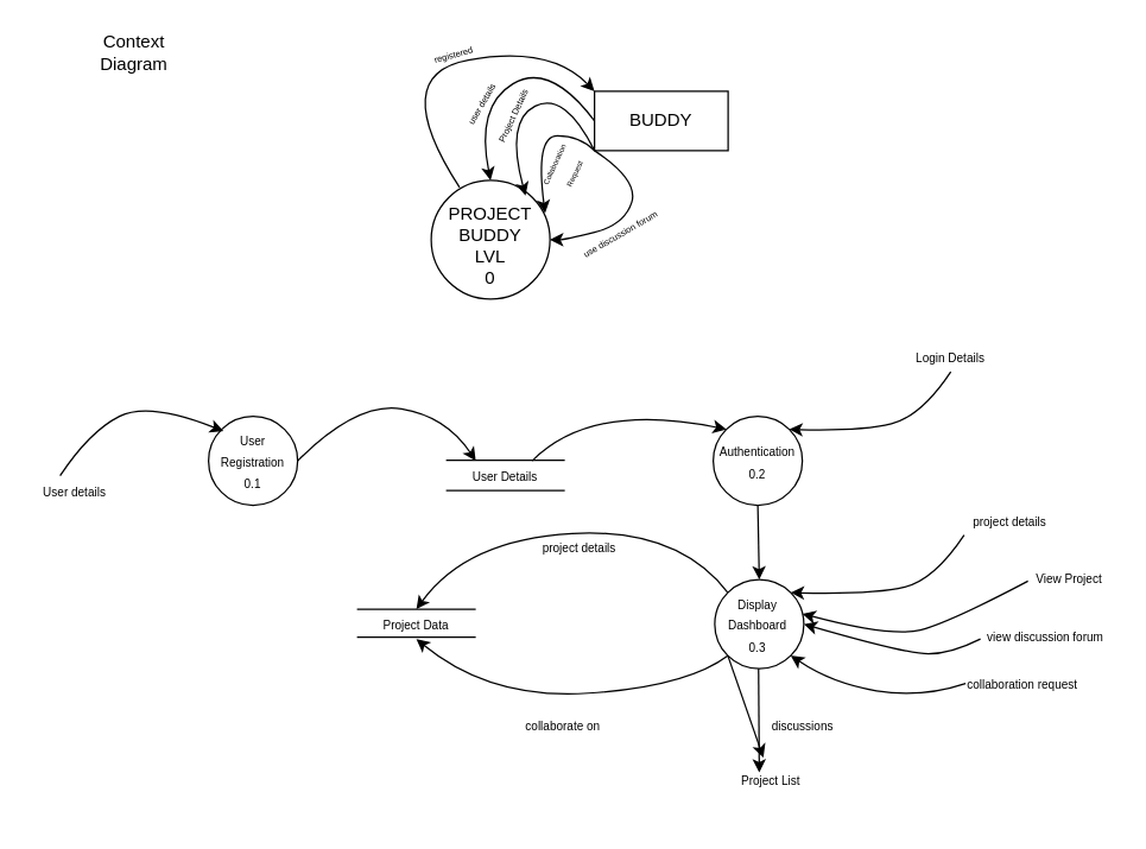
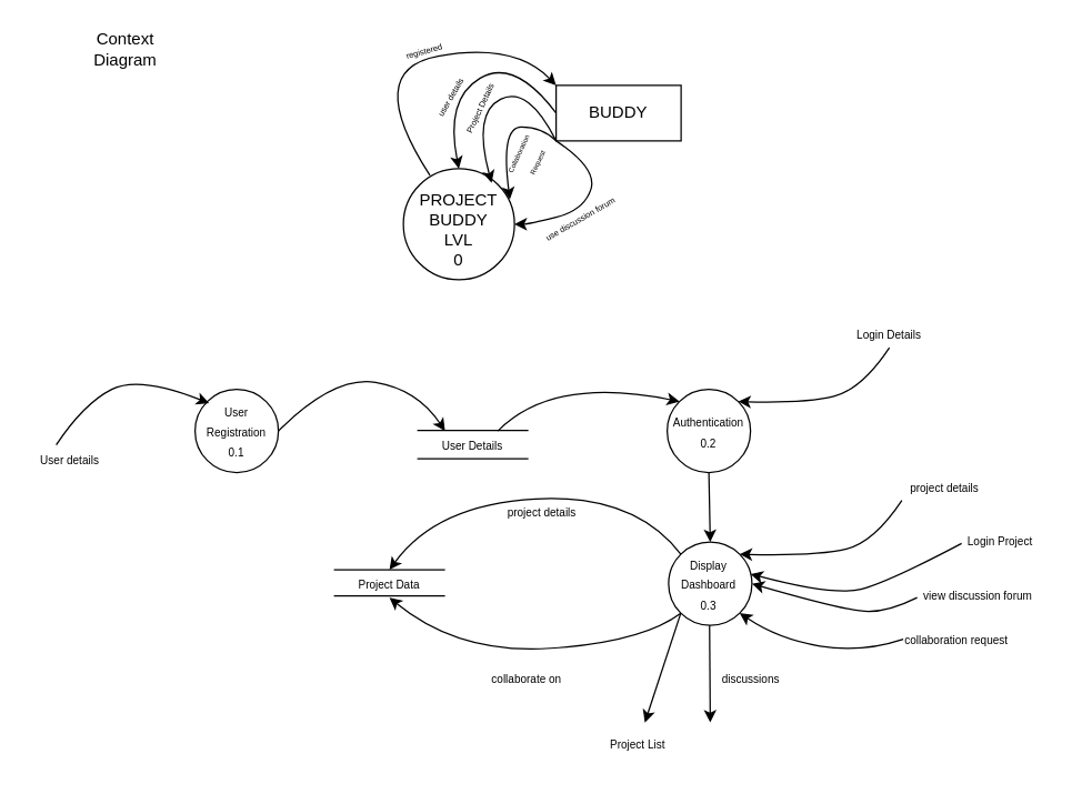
- <mxCell id="47" value="&lt;font style=&quot;font-size: 8px;&quot;&gt;View Project&lt;/font&gt;" style="text;html=1;strokeColor=none;fillColor=none;align=center;verticalAlign=middle;whiteSpace=wrap;rounded=0;" vertex="1" parent="1"><mxGeometry x="690" y="374" width="60" height="30" as="geometry" /></mxCell>
+ <mxCell id="47" value="&lt;font style=&quot;font-size: 8px;&quot;&gt;Login Project&lt;/font&gt;" style="text;html=1;strokeColor=none;fillColor=none;align=center;verticalAlign=middle;whiteSpace=wrap;rounded=0;" vertex="1" parent="1"><mxGeometry x="690" y="374" width="60" height="30" as="geometry" /></mxCell>
- <mxCell id="49" value="&lt;font style=&quot;font-size: 8px;&quot;&gt;Project List&lt;/font&gt;" style="text;html=1;strokeColor=none;fillColor=none;align=center;verticalAlign=middle;whiteSpace=wrap;rounded=0;" vertex="1" parent="1"><mxGeometry x="489" y="510" width="60" height="30" as="geometry" /></mxCell>
+ <mxCell id="49" value="&lt;font style=&quot;font-size: 8px;&quot;&gt;Project List&lt;/font&gt;" style="text;html=1;strokeColor=none;fillColor=none;align=center;verticalAlign=middle;whiteSpace=wrap;rounded=0;" vertex="1" parent="1"><mxGeometry x="429" y="520" width="60" height="30" as="geometry" /></mxCell>
